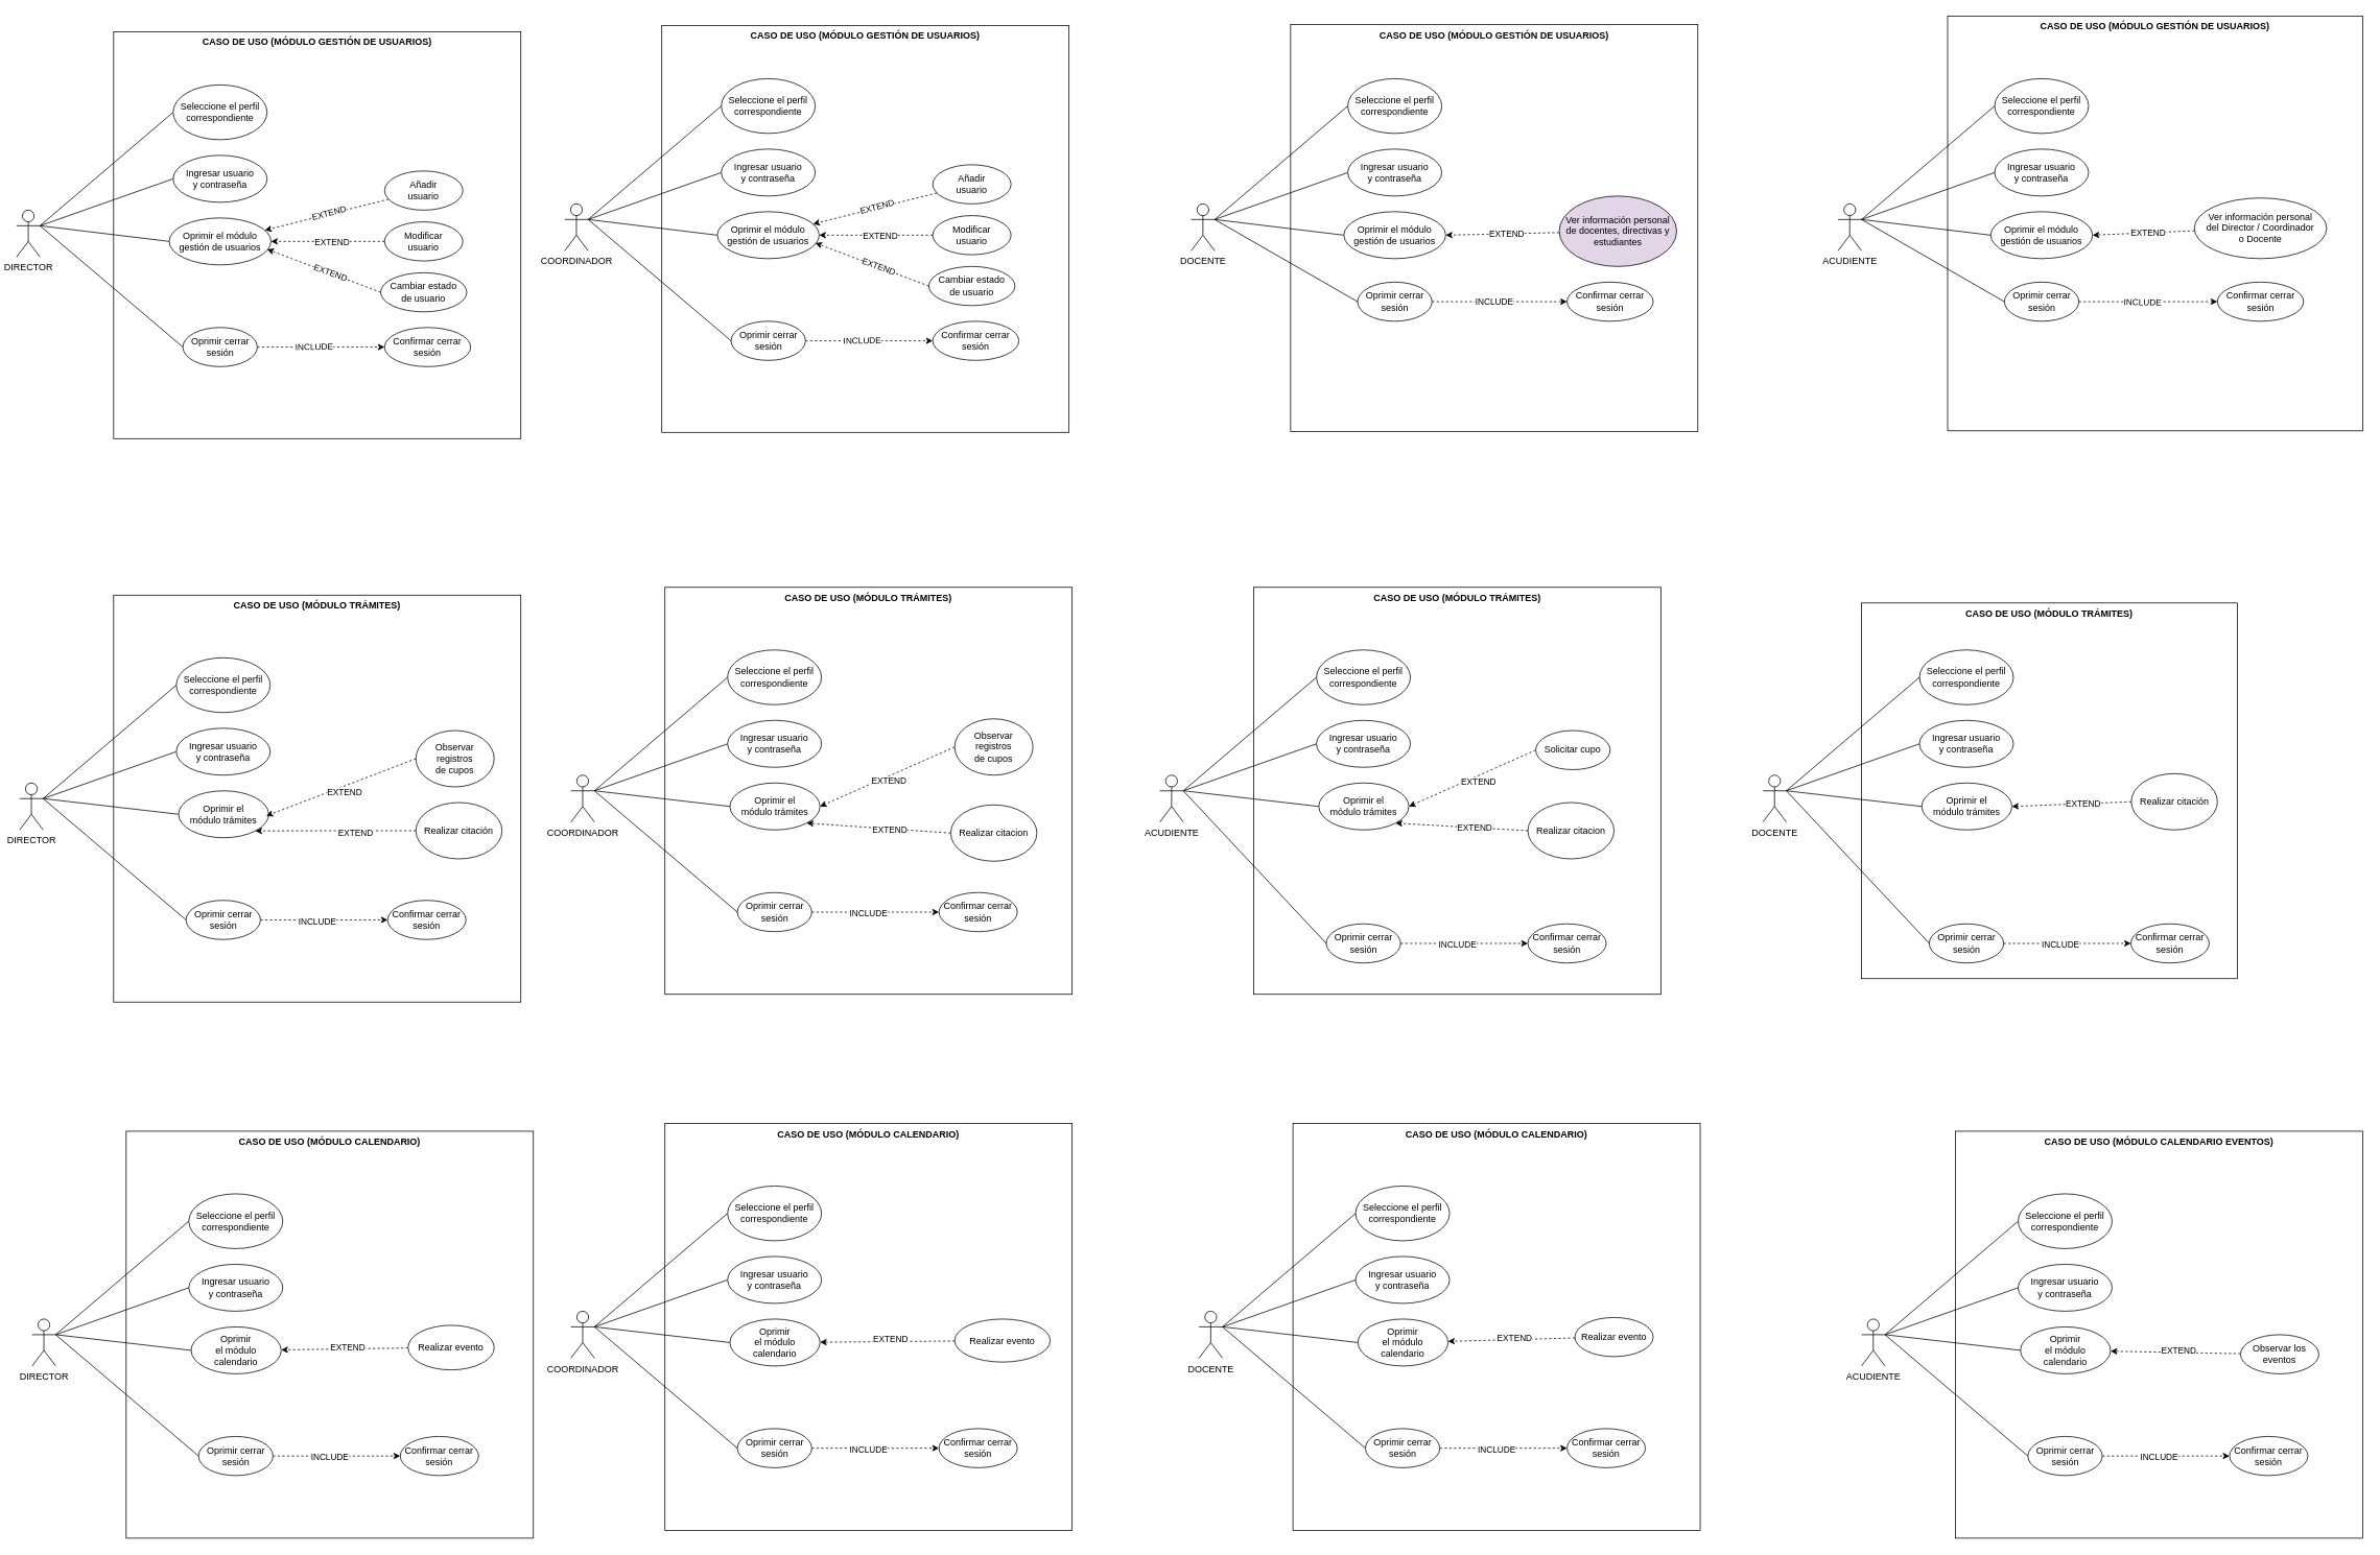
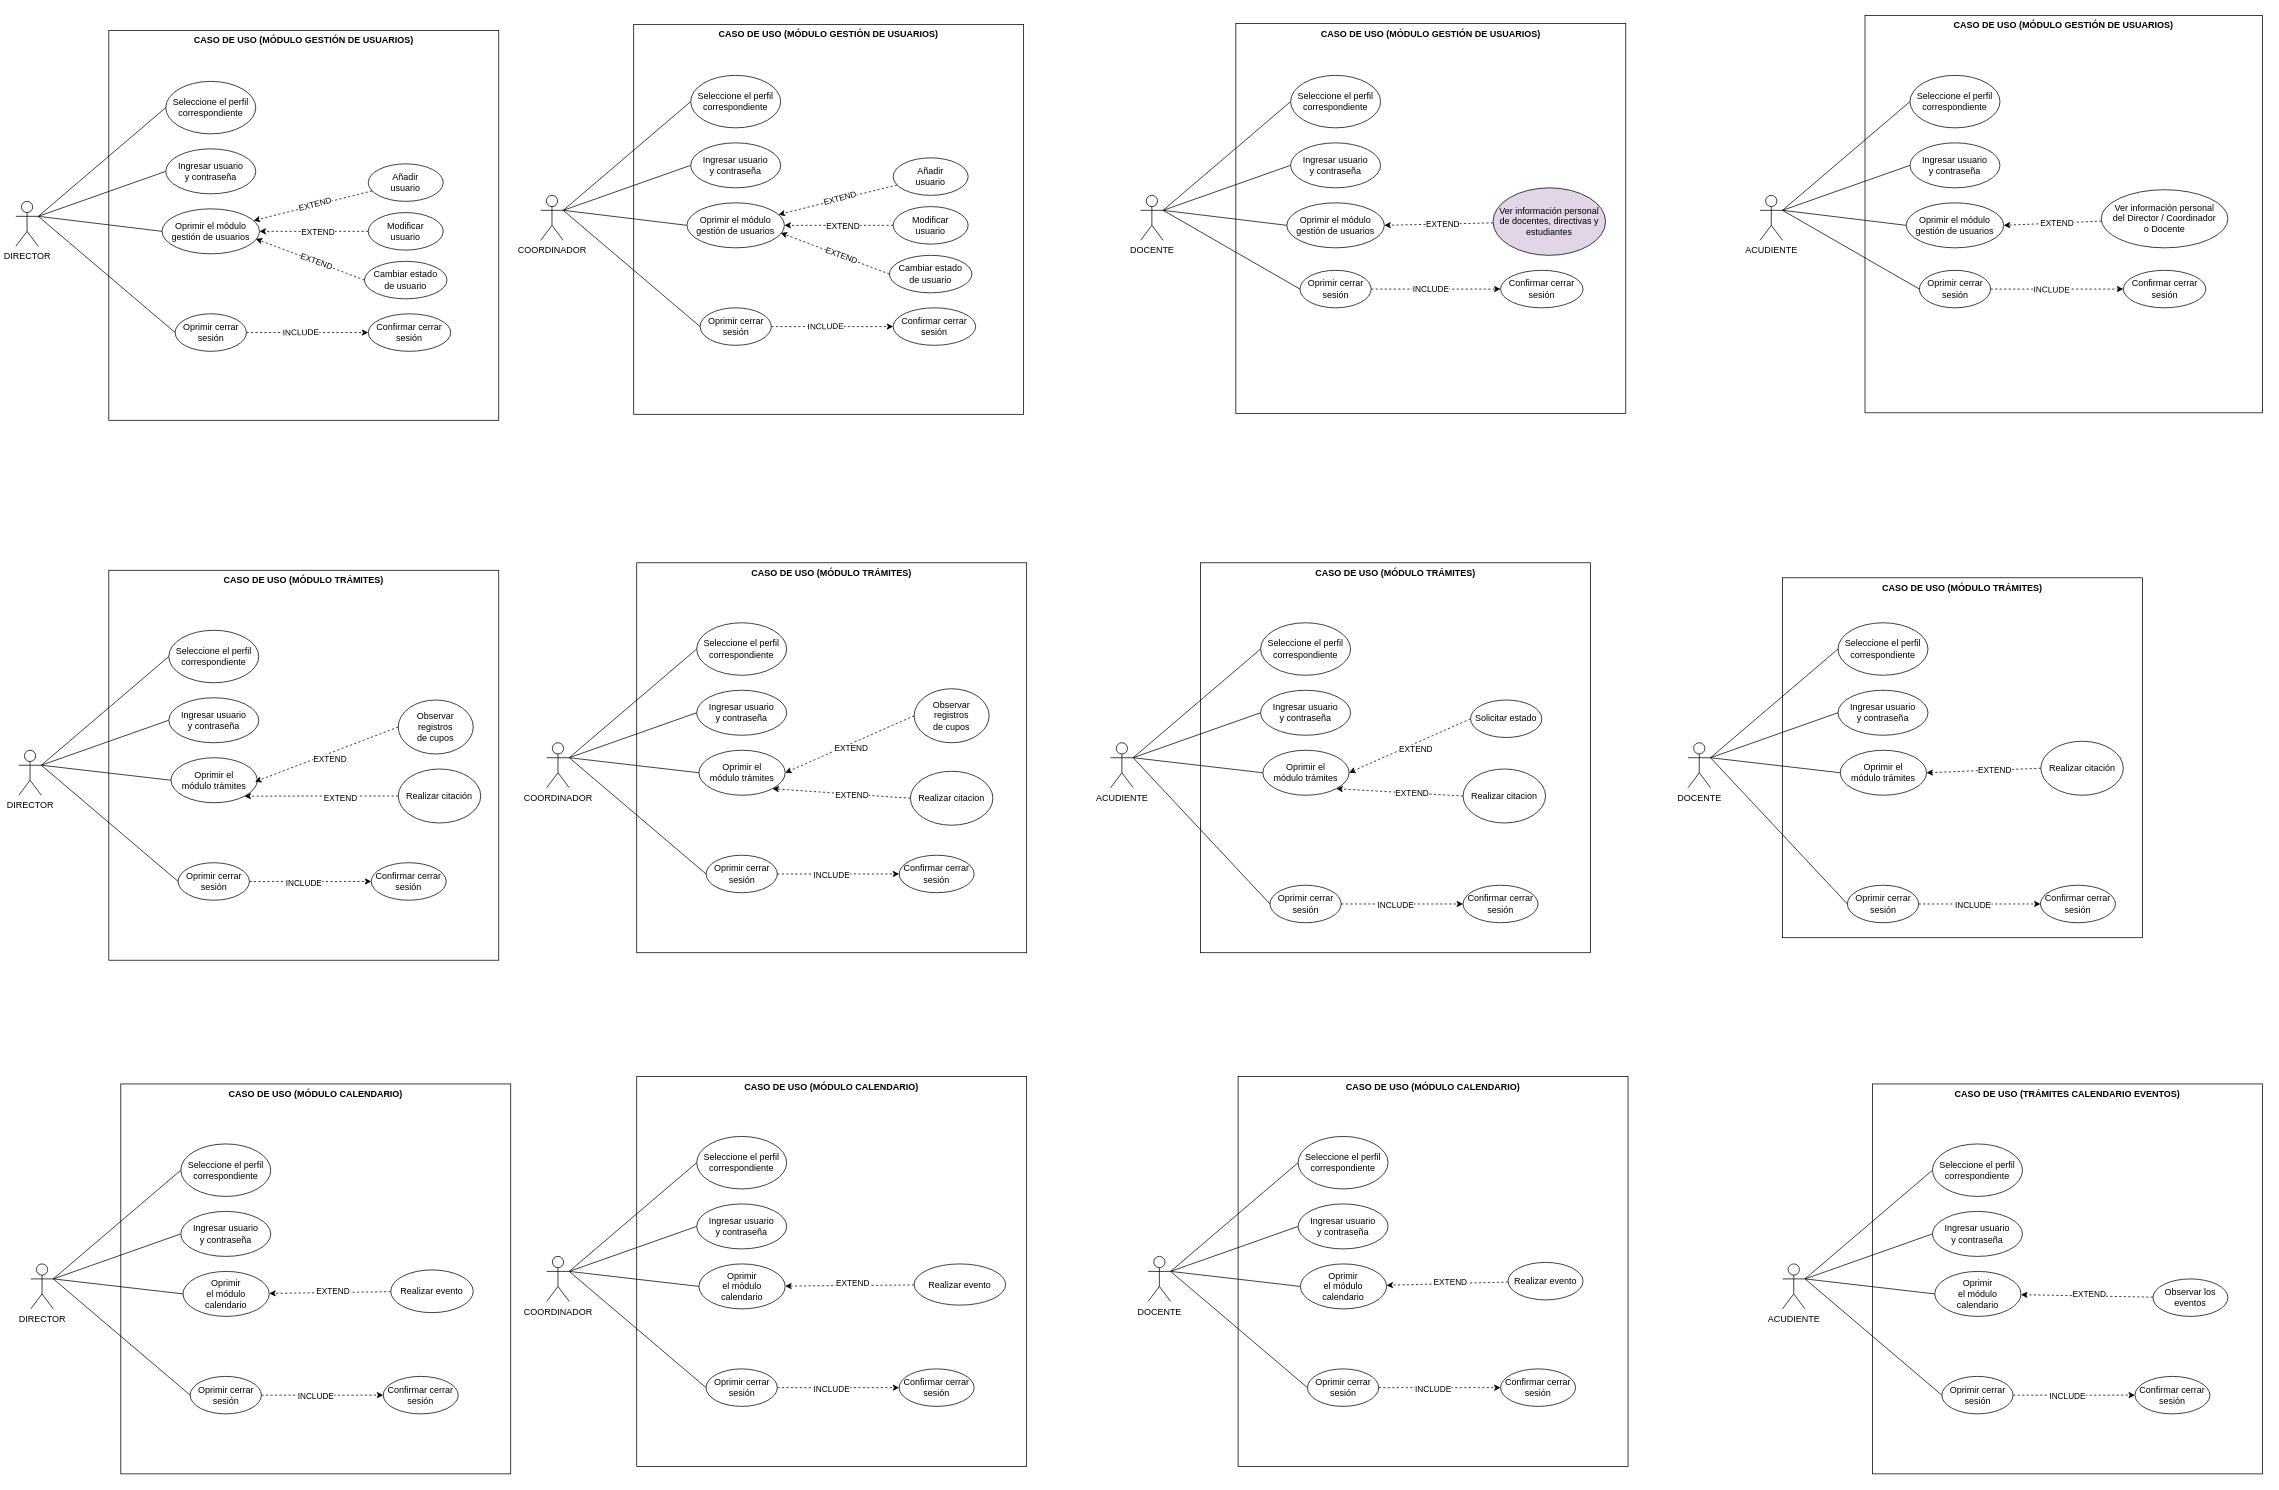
- <mxCell id="87" value="Solicitar cupo" style="ellipse;whiteSpace=wrap;html=1;" vertex="1" parent="1"><mxGeometry x="1960" y="933" width="95" height="50" as="geometry" /></mxCell>
+ <mxCell id="87" value="Solicitar estado" style="ellipse;whiteSpace=wrap;html=1;" vertex="1" parent="1"><mxGeometry x="1960" y="933" width="95" height="50" as="geometry" /></mxCell>
- <mxCell id="120" value="&lt;font style=&quot;vertical-align: inherit;&quot;&gt;&lt;font style=&quot;vertical-align: inherit;&quot;&gt;&lt;font style=&quot;vertical-align: inherit;&quot;&gt;&lt;font style=&quot;vertical-align: inherit;&quot;&gt;&lt;b&gt;CASO DE USO (MÓDULO CALENDARIO EVENTOS)&lt;/b&gt;&lt;/font&gt;&lt;/font&gt;&lt;/font&gt;&lt;/font&gt;" style="whiteSpace=wrap;html=1;aspect=fixed;verticalAlign=top;" vertex="1" parent="1"><mxGeometry x="2496" y="1445" width="520" height="520" as="geometry" /></mxCell>
+ <mxCell id="120" value="&lt;font style=&quot;vertical-align: inherit;&quot;&gt;&lt;font style=&quot;vertical-align: inherit;&quot;&gt;&lt;font style=&quot;vertical-align: inherit;&quot;&gt;&lt;font style=&quot;vertical-align: inherit;&quot;&gt;&lt;b&gt;CASO DE USO (TRÁMITES CALENDARIO EVENTOS)&lt;/b&gt;&lt;/font&gt;&lt;/font&gt;&lt;/font&gt;&lt;/font&gt;" style="whiteSpace=wrap;html=1;aspect=fixed;verticalAlign=top;" vertex="1" parent="1"><mxGeometry x="2496" y="1445" width="520" height="520" as="geometry" /></mxCell>
- <mxCell id="134" value="&lt;font style=&quot;vertical-align: inherit;&quot;&gt;&lt;font style=&quot;vertical-align: inherit;&quot;&gt;Observar los eventos&lt;br&gt;&lt;/font&gt;&lt;/font&gt;" style="ellipse;whiteSpace=wrap;html=1;" vertex="1" parent="1"><mxGeometry x="2860" y="1705" width="100" height="50" as="geometry" /></mxCell>
+ <mxCell id="134" value="&lt;font style=&quot;vertical-align: inherit;&quot;&gt;&lt;font style=&quot;vertical-align: inherit;&quot;&gt;Observar los eventos&lt;br&gt;&lt;/font&gt;&lt;/font&gt;" style="ellipse;whiteSpace=wrap;html=1;" vertex="1" parent="1"><mxGeometry x="2870" y="1705" width="100" height="50" as="geometry" /></mxCell>
